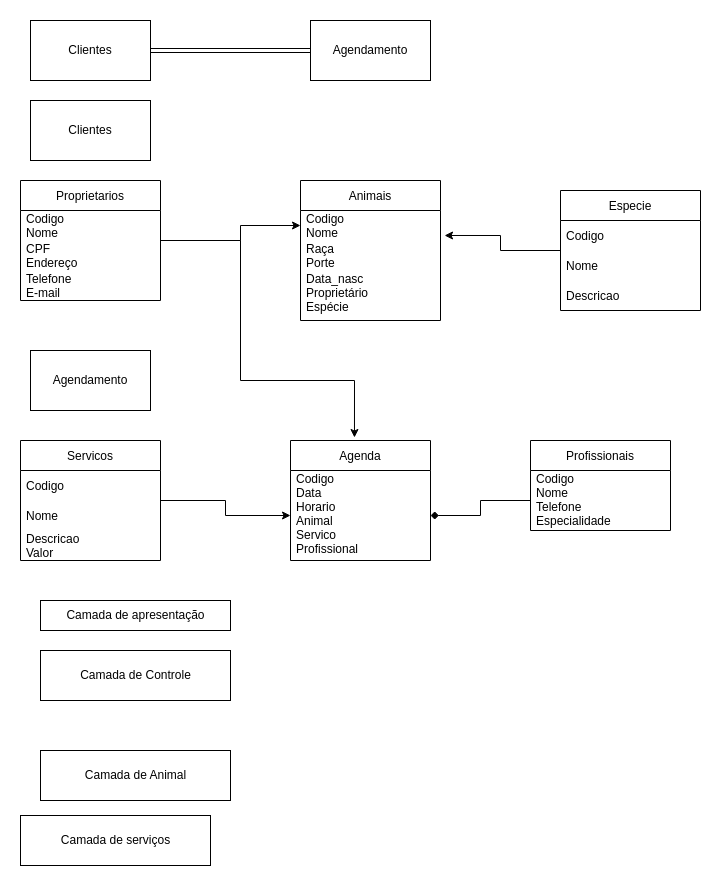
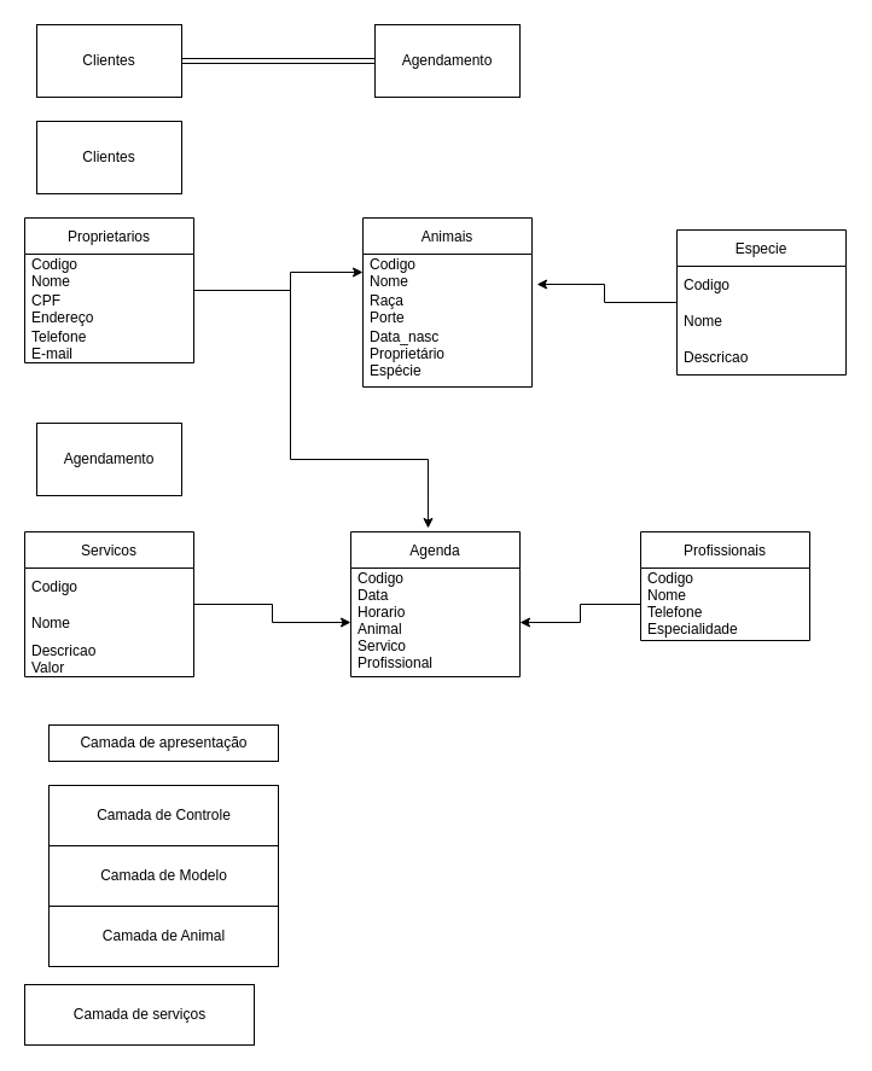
- <mxCell id="36" value="" style="edgeStyle=orthogonalEdgeStyle;rounded=0;orthogonalLoop=1;jettySize=auto;html=1;endArrow=diamond;" edge="1" parent="1" source="24" target="22"><mxGeometry relative="1" as="geometry" /></mxCell>
+ <mxCell id="36" value="" style="edgeStyle=orthogonalEdgeStyle;rounded=0;orthogonalLoop=1;jettySize=auto;html=1;" edge="1" parent="1" source="24" target="22"><mxGeometry relative="1" as="geometry" /></mxCell>
+ <mxCell id="33" value="Camada de Modelo" style="html=1;" vertex="1" parent="1"><mxGeometry x="40" y="700" width="190" height="50" as="geometry" /></mxCell>
